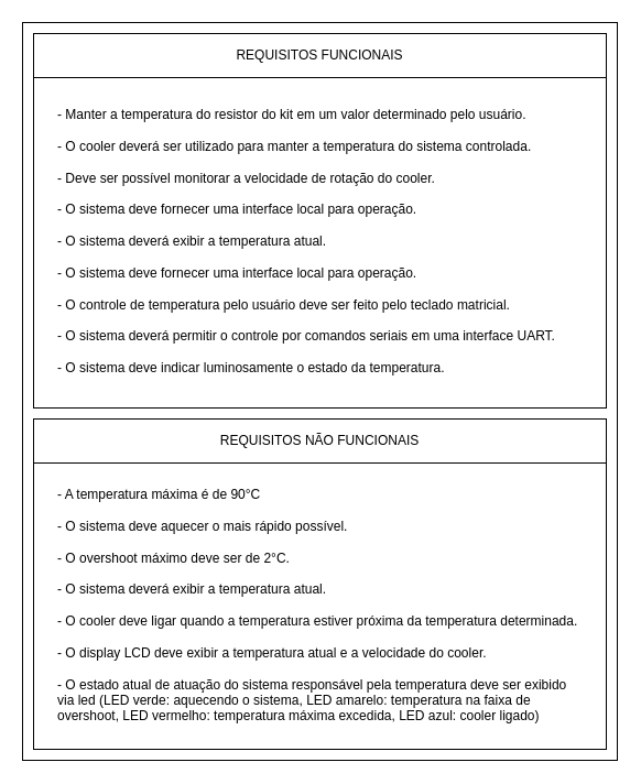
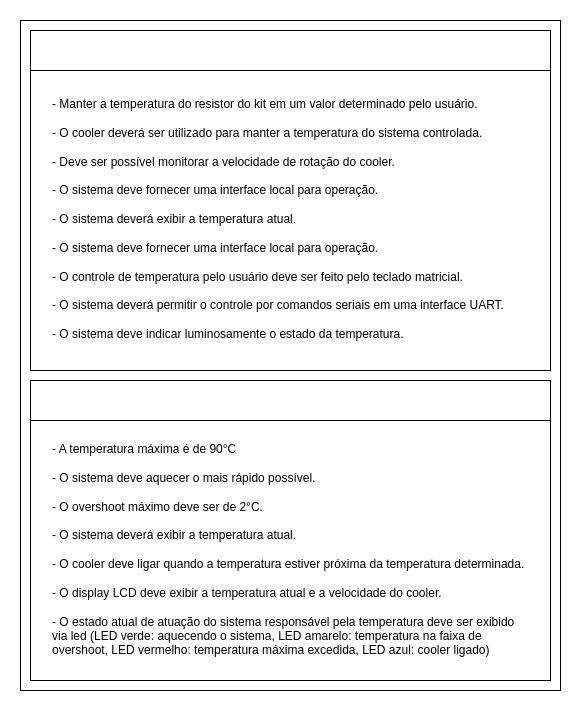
- <mxCell id="5" value="REQUISITOS FUNCIONAIS" style="text;html=1;align=center;verticalAlign=middle;whiteSpace=wrap;rounded=0;" vertex="1" parent="1"><mxGeometry x="180" y="35" width="220" height="30" as="geometry" /></mxCell>
- <mxCell id="9" value="REQUISITOS NÃO FUNCIONAIS" style="text;html=1;align=center;verticalAlign=middle;whiteSpace=wrap;rounded=0;" vertex="1" parent="1"><mxGeometry x="180" y="385" width="220" height="30" as="geometry" /></mxCell>
